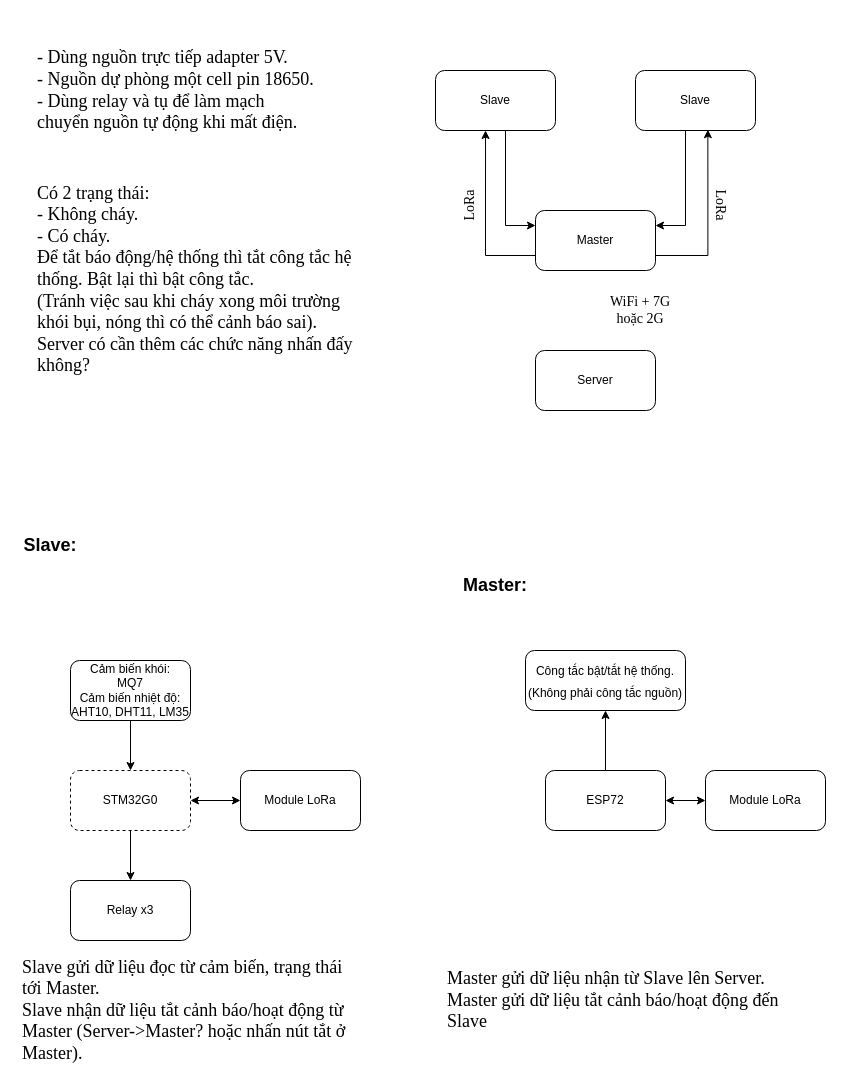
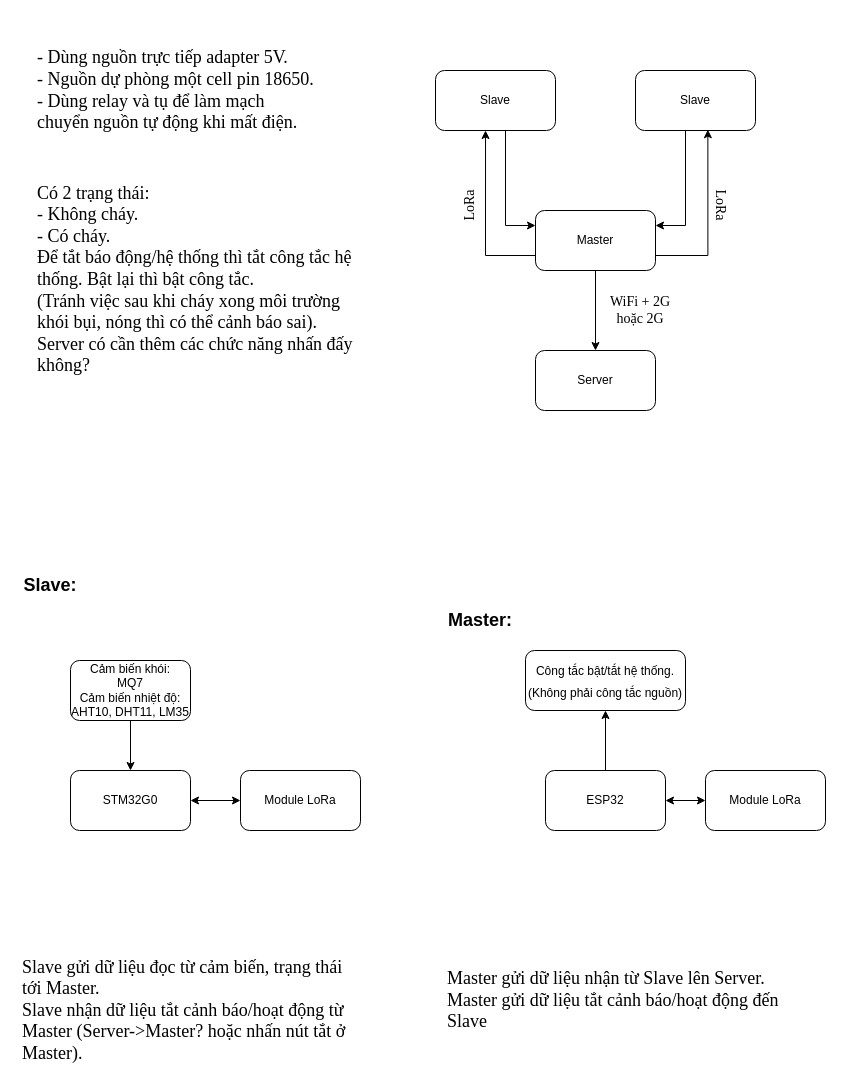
+ <mxCell id="2" value="" style="edgeStyle=orthogonalEdgeStyle;rounded=0;orthogonalLoop=1;jettySize=auto;html=1;" parent="1" source="5" target="6" edge="1"><mxGeometry relative="1" as="geometry" /></mxCell>
- <mxCell id="12" value="WiFi + 7G&lt;br&gt;hoặc 2G" style="text;html=1;strokeColor=none;fillColor=none;align=center;verticalAlign=middle;whiteSpace=wrap;rounded=0;fontFamily=Times New Roman;fontSize=14;" parent="1" vertex="1"><mxGeometry x="605" y="290" width="70" height="40" as="geometry" /></mxCell>
+ <mxCell id="12" value="WiFi + 2G&lt;br&gt;hoặc 2G" style="text;html=1;strokeColor=none;fillColor=none;align=center;verticalAlign=middle;whiteSpace=wrap;rounded=0;fontFamily=Times New Roman;fontSize=14;" parent="1" vertex="1"><mxGeometry x="605" y="290" width="70" height="40" as="geometry" /></mxCell>
- <mxCell id="21" value="&lt;b&gt;&lt;font style=&quot;font-size: 18px;&quot;&gt;Slave:&lt;/font&gt;&lt;/b&gt;" style="text;html=1;strokeColor=none;fillColor=none;align=center;verticalAlign=middle;whiteSpace=wrap;rounded=0;" parent="1" vertex="1"><mxGeometry x="20" y="530" width="60" height="30" as="geometry" /></mxCell>
+ <mxCell id="21" value="&lt;b&gt;&lt;font style=&quot;font-size: 18px;&quot;&gt;Slave:&lt;/font&gt;&lt;/b&gt;" style="text;html=1;strokeColor=none;fillColor=none;align=center;verticalAlign=middle;whiteSpace=wrap;rounded=0;" parent="1" vertex="1"><mxGeometry x="20" y="570" width="60" height="30" as="geometry" /></mxCell>
- <mxCell id="24" value="&lt;b&gt;&lt;font style=&quot;font-size: 18px;&quot;&gt;Master:&lt;/font&gt;&lt;/b&gt;" style="text;html=1;strokeColor=none;fillColor=none;align=center;verticalAlign=middle;whiteSpace=wrap;rounded=0;" parent="1" vertex="1"><mxGeometry x="465" y="570" width="60" height="30" as="geometry" /></mxCell>
+ <mxCell id="24" value="&lt;b&gt;&lt;font style=&quot;font-size: 18px;&quot;&gt;Master:&lt;/font&gt;&lt;/b&gt;" style="text;html=1;strokeColor=none;fillColor=none;align=center;verticalAlign=middle;whiteSpace=wrap;rounded=0;" parent="1" vertex="1"><mxGeometry x="450" y="605" width="60" height="30" as="geometry" /></mxCell>
- <mxCell id="16" value="STM32G0" style="rounded=1;whiteSpace=wrap;html=1;dashed=1;" parent="1" vertex="1"><mxGeometry x="70" y="770" width="120" height="60" as="geometry" /></mxCell>
+ <mxCell id="16" value="STM32G0" style="rounded=1;whiteSpace=wrap;html=1;" parent="1" vertex="1"><mxGeometry x="70" y="770" width="120" height="60" as="geometry" /></mxCell>
- <mxCell id="23" value="ESP72" style="rounded=1;whiteSpace=wrap;html=1;" parent="1" vertex="1"><mxGeometry x="545" y="770" width="120" height="60" as="geometry" /></mxCell>
+ <mxCell id="23" value="ESP32" style="rounded=1;whiteSpace=wrap;html=1;" parent="1" vertex="1"><mxGeometry x="545" y="770" width="120" height="60" as="geometry" /></mxCell>
- <mxCell id="15" value="" style="edgeStyle=orthogonalEdgeStyle;rounded=0;orthogonalLoop=1;jettySize=auto;html=1;fontSize=12;" parent="1" source="16" target="20" edge="1"><mxGeometry relative="1" as="geometry" /></mxCell>
- <mxCell id="20" value="Relay x3" style="rounded=1;whiteSpace=wrap;html=1;" parent="1" vertex="1"><mxGeometry x="70" y="880" width="120" height="60" as="geometry" /></mxCell>
